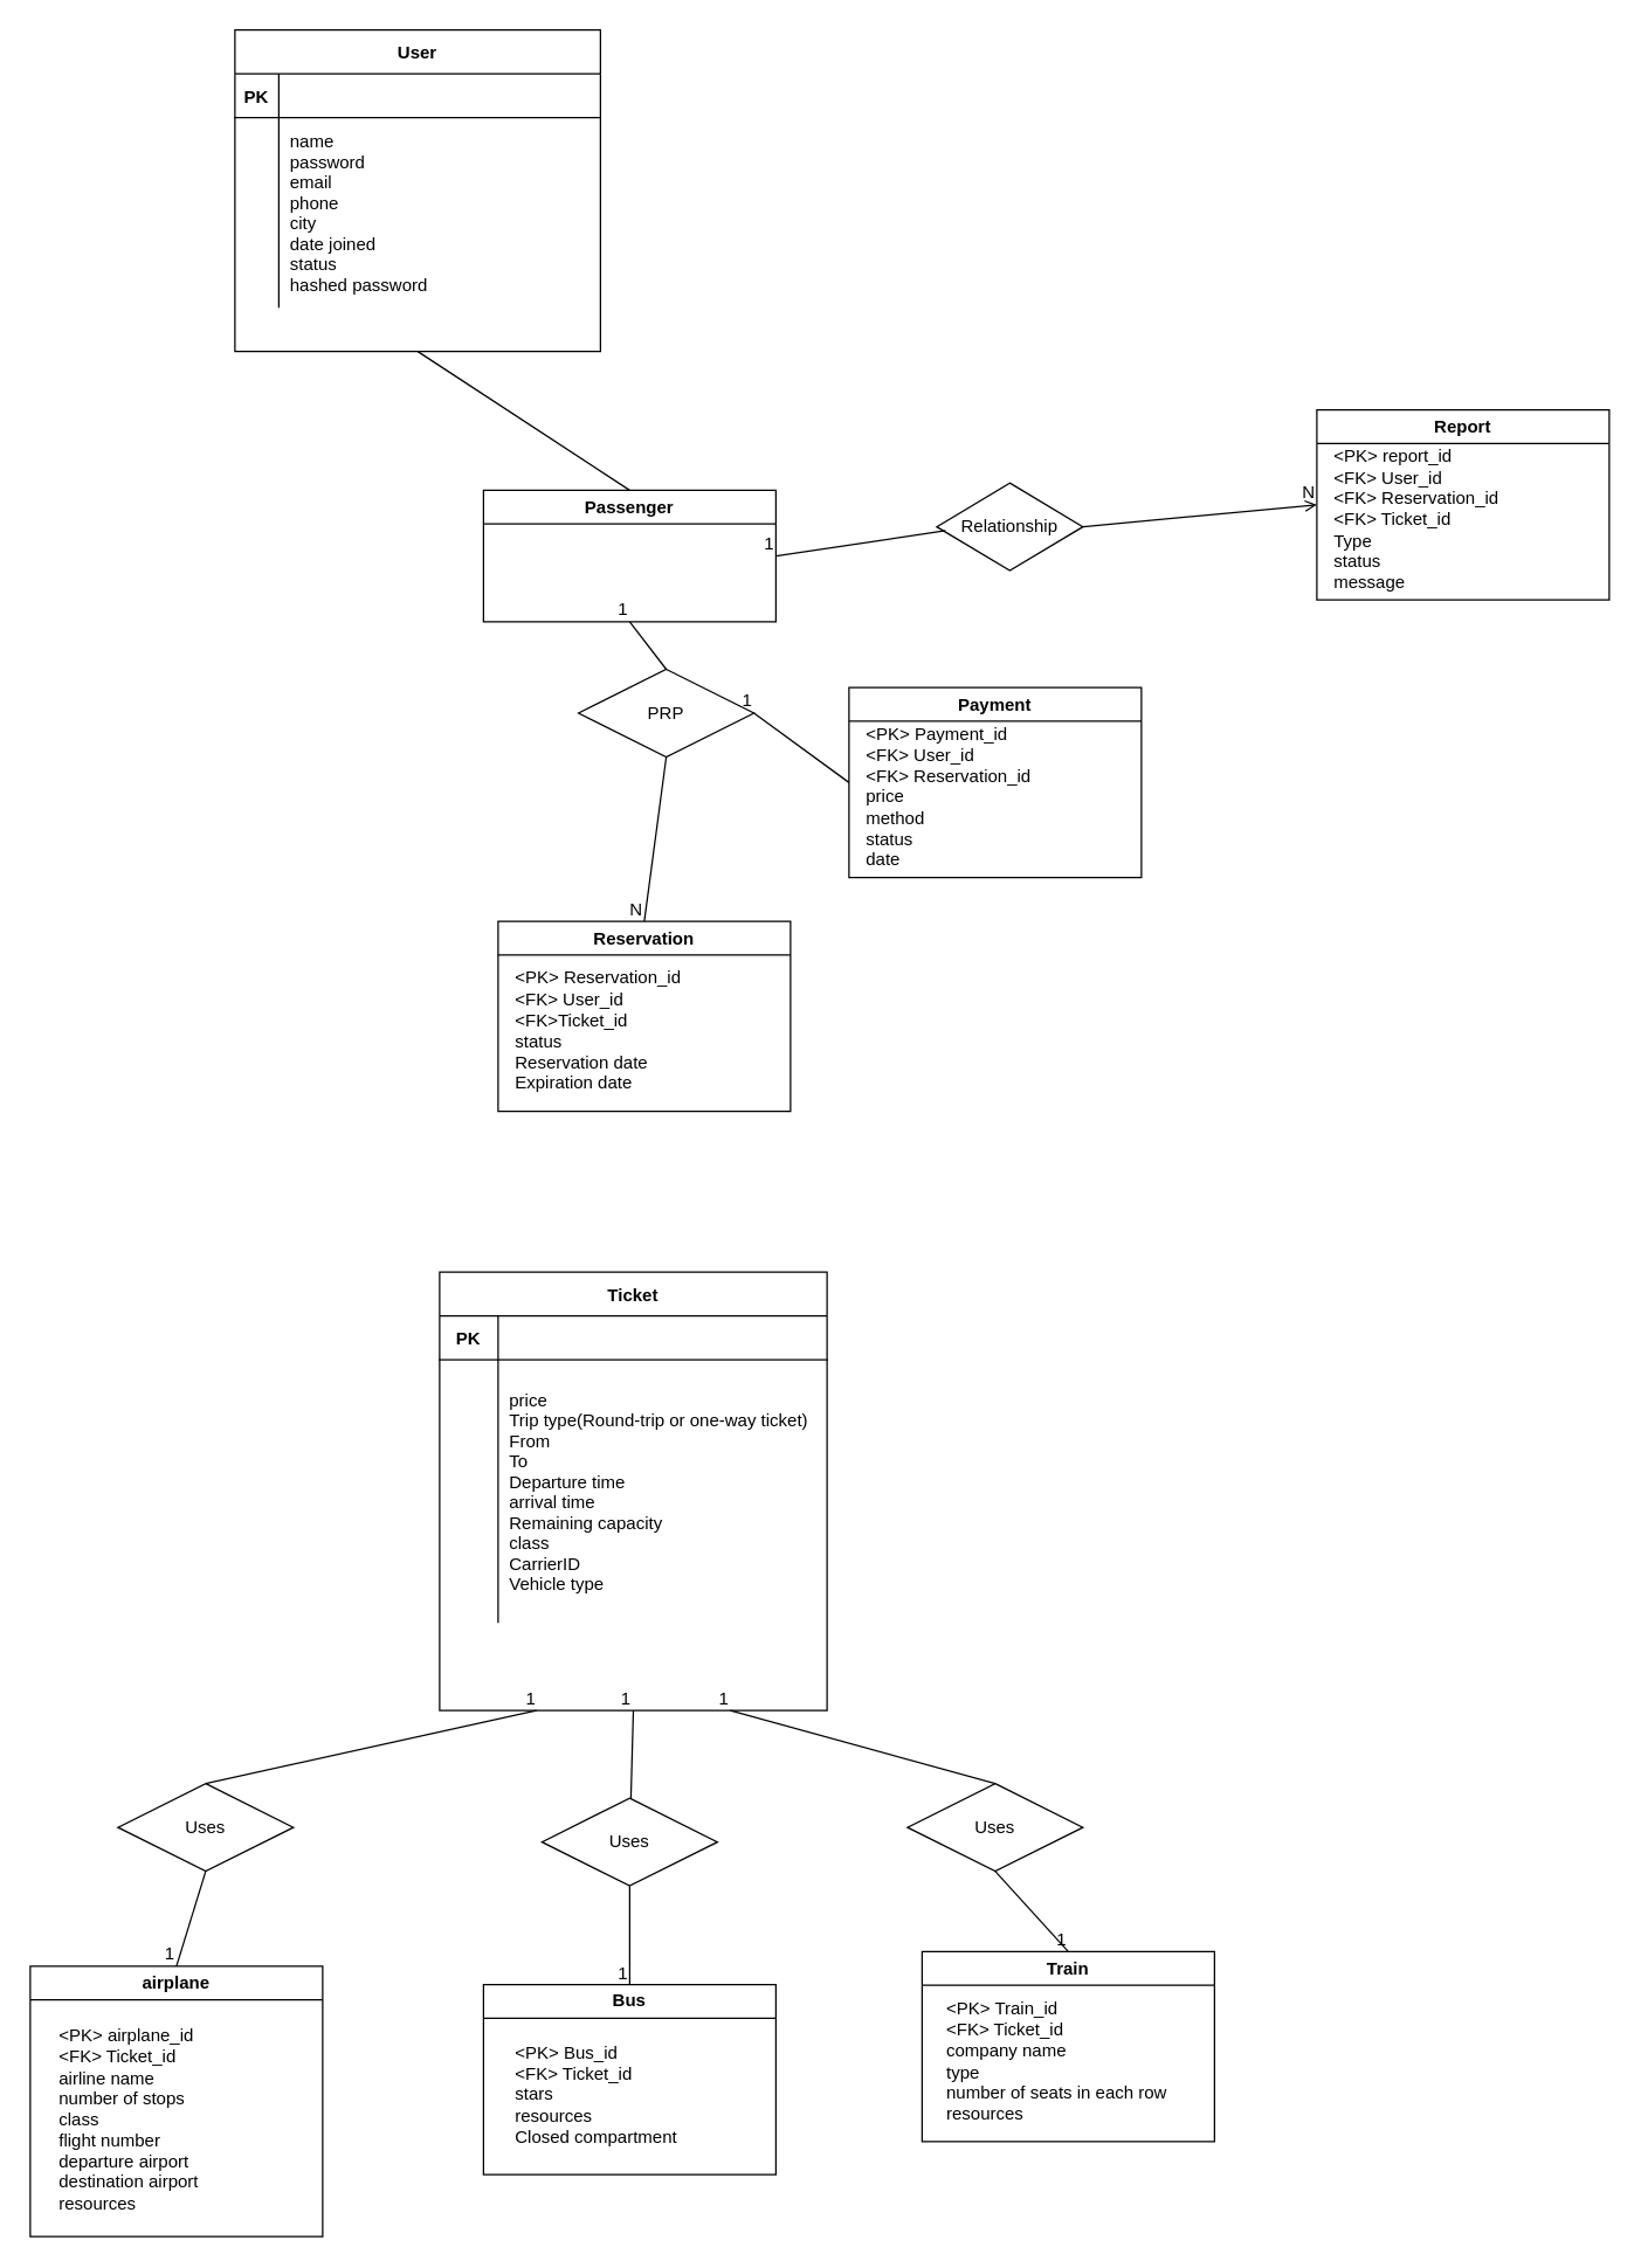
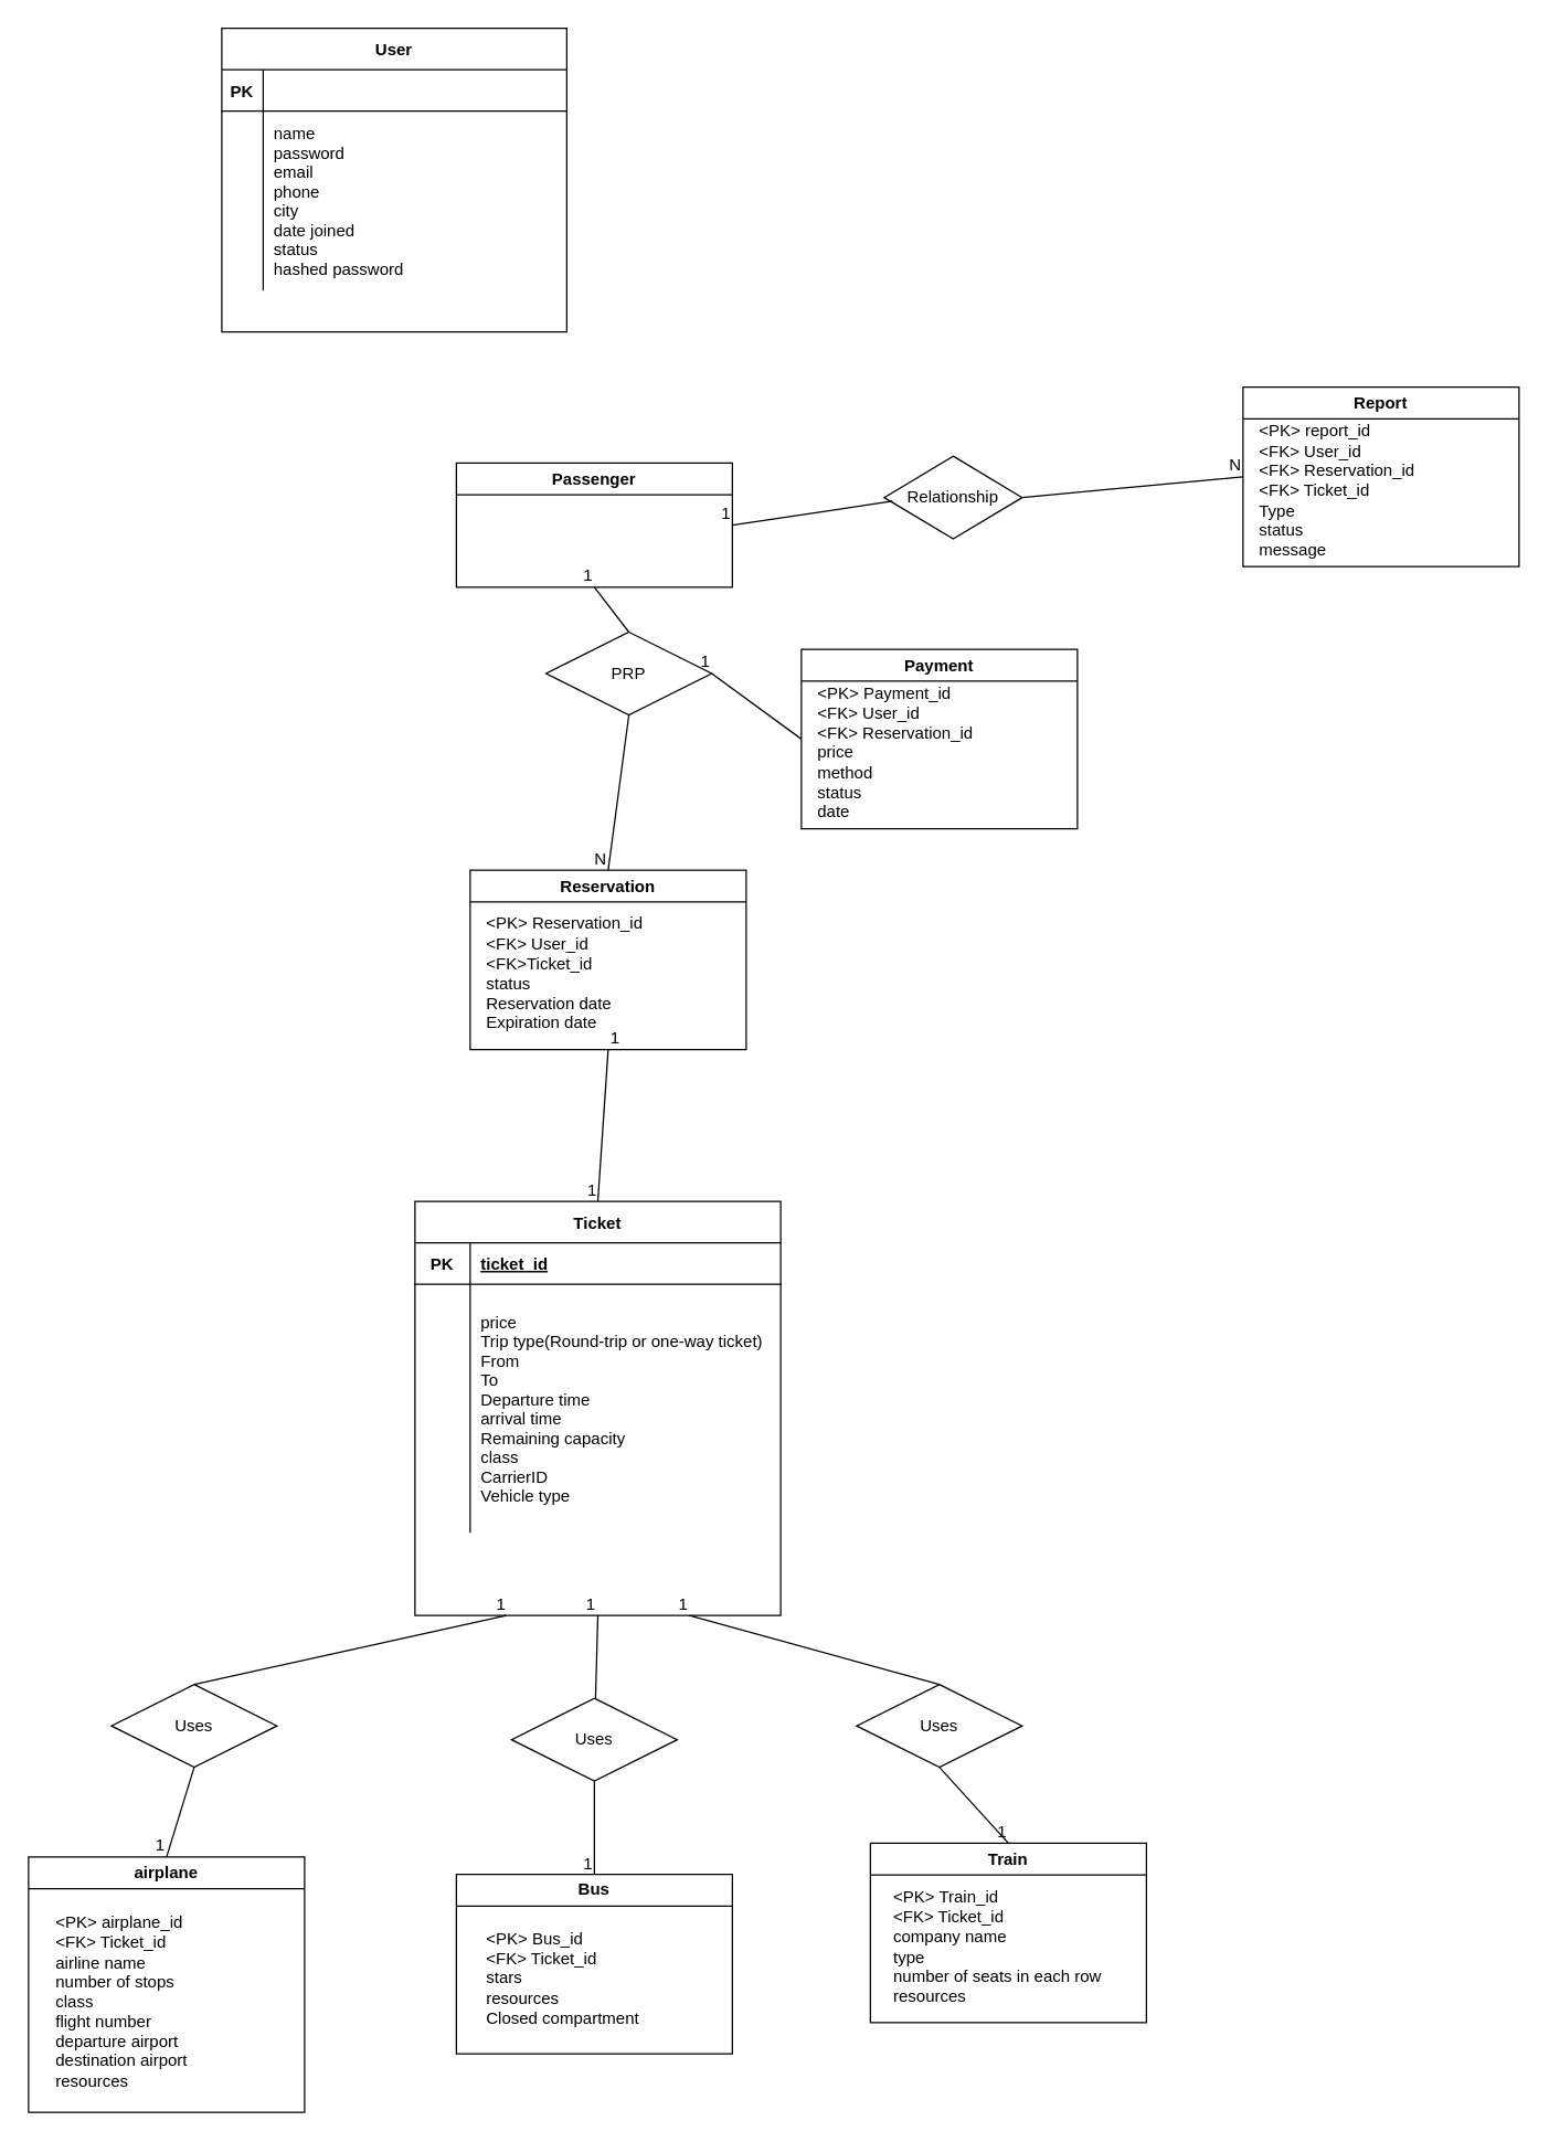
- <mxCell id="22" value="" style="endArrow=none;html=1;rounded=0;entryX=0.5;entryY=1;entryDx=0;entryDy=0;exitX=0.5;exitY=0;exitDx=0;exitDy=0;" parent="1" source="8" target="2" edge="1"><mxGeometry relative="1" as="geometry"><mxPoint x="120" y="160" as="sourcePoint" /><mxPoint x="280" y="160" as="targetPoint" /></mxGeometry></mxCell>
- <mxCell id="42" value="" style="endArrow=open;html=1;rounded=0;exitX=1;exitY=0.5;exitDx=0;exitDy=0;entryX=0;entryY=0.5;entryDx=0;entryDy=0;" edge="1" parent="1" source="39" target="37"><mxGeometry relative="1" as="geometry"><mxPoint x="857" y="420" as="sourcePoint" /><mxPoint x="740" y="422" as="targetPoint" /></mxGeometry></mxCell>
+ <mxCell id="42" value="" style="endArrow=none;html=1;rounded=0;exitX=1;exitY=0.5;exitDx=0;exitDy=0;entryX=0;entryY=0.5;entryDx=0;entryDy=0;" edge="1" parent="1" source="39" target="37"><mxGeometry relative="1" as="geometry"><mxPoint x="857" y="420" as="sourcePoint" /><mxPoint x="740" y="422" as="targetPoint" /></mxGeometry></mxCell>
+ <mxCell id="25" value="" style="endArrow=none;html=1;rounded=0;exitX=0.5;exitY=1;exitDx=0;exitDy=0;entryX=0.5;entryY=0;entryDx=0;entryDy=0;" parent="1" source="23" target="9" edge="1"><mxGeometry relative="1" as="geometry"><mxPoint x="170" y="600" as="sourcePoint" /><mxPoint x="320" y="600" as="targetPoint" /></mxGeometry></mxCell>
+ <mxCell id="26" value="1" style="resizable=0;html=1;whiteSpace=wrap;align=left;verticalAlign=bottom;" parent="25" connectable="0" vertex="1"><mxGeometry x="-1" relative="1" as="geometry" /></mxCell>
+ <mxCell id="27" value="1" style="resizable=0;html=1;whiteSpace=wrap;align=right;verticalAlign=bottom;" parent="25" connectable="0" vertex="1"><mxGeometry x="1" relative="1" as="geometry" /></mxCell>
+ <mxCell id="12" value="ticket_id" style="shape=partialRectangle;overflow=hidden;connectable=0;fillColor=none;top=0;left=0;bottom=0;right=0;align=left;spacingLeft=6;fontStyle=5;" parent="10" vertex="1"><mxGeometry x="40" width="225" height="30" as="geometry"><mxRectangle width="225" height="30" as="alternateBounds" /></mxGeometry></mxCell>
